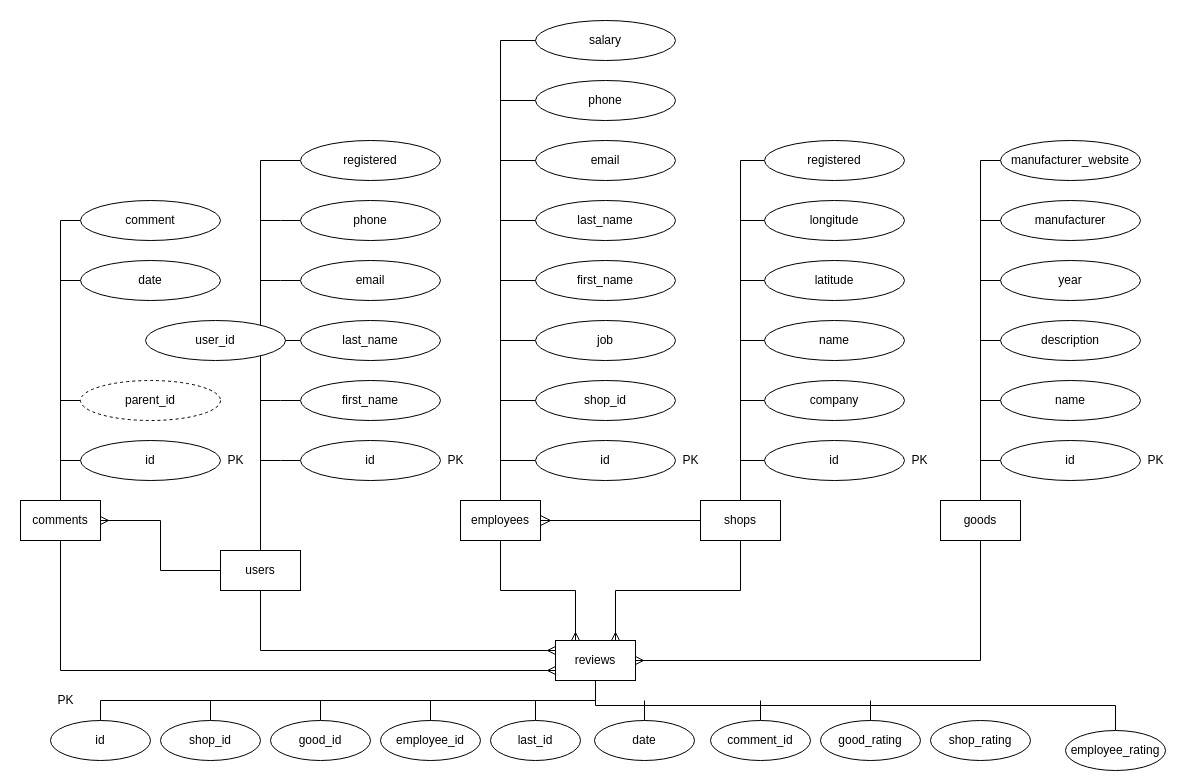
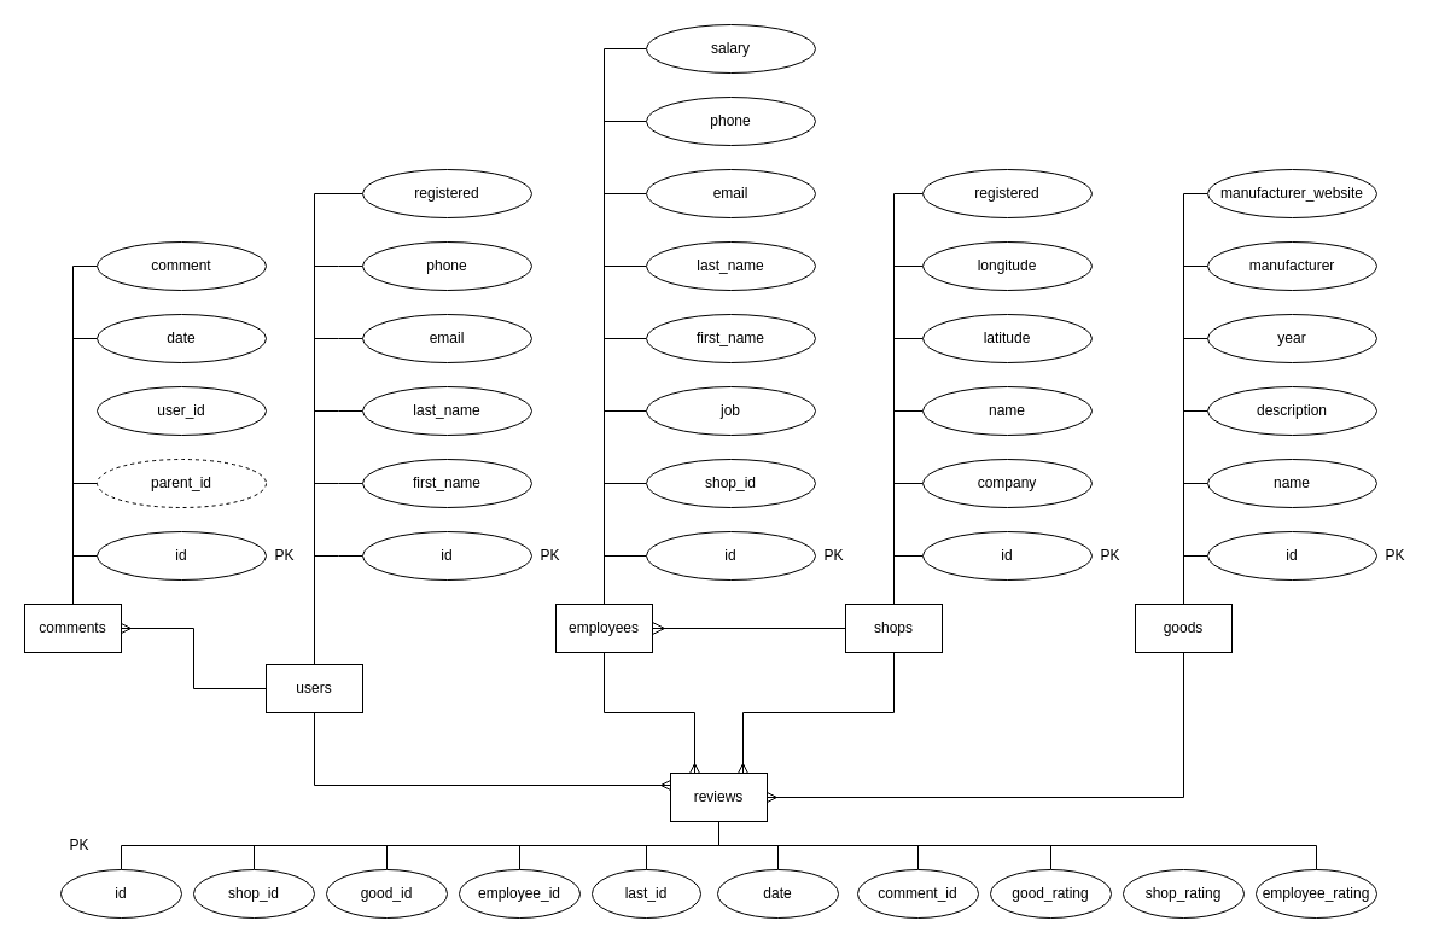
- <mxCell id="95" value="user_id" style="ellipse;whiteSpace=wrap;html=1;align=center;" vertex="1" parent="1"><mxGeometry x="145" y="320" width="140" height="40" as="geometry" /></mxCell>
+ <mxCell id="95" value="user_id" style="ellipse;whiteSpace=wrap;html=1;align=center;" vertex="1" parent="1"><mxGeometry x="80" y="320" width="140" height="40" as="geometry" /></mxCell>
- <mxCell id="90" style="edgeStyle=orthogonalEdgeStyle;rounded=0;orthogonalLoop=1;jettySize=auto;html=1;exitX=0.5;exitY=1;exitDx=0;exitDy=0;startArrow=none;startFill=0;endArrow=ERmany;endFill=0;startSize=6;entryX=0;entryY=0.75;entryDx=0;entryDy=0;" edge="1" parent="1" source="89" target="17"><mxGeometry relative="1" as="geometry"><mxPoint x="270" y="550" as="sourcePoint" /><mxPoint x="540" y="640" as="targetPoint" /></mxGeometry></mxCell>
- <mxCell id="86" value="employee_rating" style="ellipse;whiteSpace=wrap;html=1;align=center;" parent="1" vertex="1"><mxGeometry x="1065" y="730" width="100" height="40" as="geometry" /></mxCell>
+ <mxCell id="86" value="employee_rating" style="ellipse;whiteSpace=wrap;html=1;align=center;" parent="1" vertex="1"><mxGeometry x="1040" y="720" width="100" height="40" as="geometry" /></mxCell>
